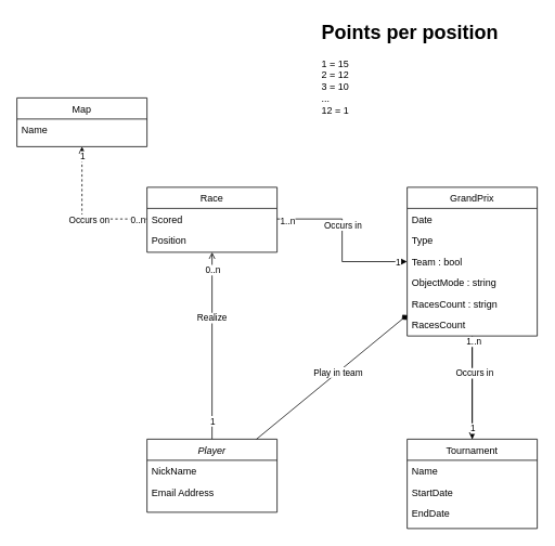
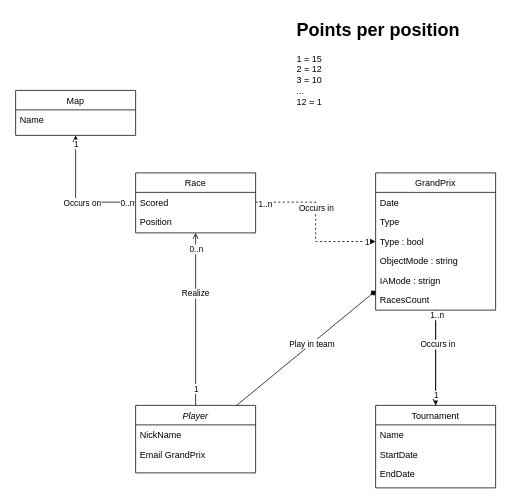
- <mxCell id="30" style="edgeStyle=orthogonalEdgeStyle;rounded=0;orthogonalLoop=1;jettySize=auto;html=1;exitX=0;exitY=0.5;exitDx=0;exitDy=0;dashed=1;" parent="1" source="22" target="28" edge="1"><mxGeometry relative="1" as="geometry" /></mxCell>
+ <mxCell id="30" style="edgeStyle=orthogonalEdgeStyle;rounded=0;orthogonalLoop=1;jettySize=auto;html=1;exitX=0;exitY=0.5;exitDx=0;exitDy=0;" parent="1" source="22" target="28" edge="1"><mxGeometry relative="1" as="geometry" /></mxCell>
- <mxCell id="24" style="edgeStyle=orthogonalEdgeStyle;rounded=0;orthogonalLoop=1;jettySize=auto;html=1;" parent="1" source="22" target="14" edge="1"><mxGeometry relative="1" as="geometry" /></mxCell>
+ <mxCell id="24" style="edgeStyle=orthogonalEdgeStyle;rounded=0;orthogonalLoop=1;jettySize=auto;html=1;dashed=1;" parent="1" source="22" target="14" edge="1"><mxGeometry relative="1" as="geometry" /></mxCell>
- <mxCell id="17" value="Team : bool&#10;" style="text;align=left;verticalAlign=top;spacingLeft=4;spacingRight=4;overflow=hidden;rotatable=0;points=[[0,0.5],[1,0.5]];portConstraint=eastwest;" parent="14" vertex="1"><mxGeometry y="78" width="160" height="26" as="geometry" /></mxCell>
+ <mxCell id="17" value="Type : bool&#10;" style="text;align=left;verticalAlign=top;spacingLeft=4;spacingRight=4;overflow=hidden;rotatable=0;points=[[0,0.5],[1,0.5]];portConstraint=eastwest;" parent="14" vertex="1"><mxGeometry y="78" width="160" height="26" as="geometry" /></mxCell>
- <mxCell id="19" value="RacesCount : strign" style="text;align=left;verticalAlign=top;spacingLeft=4;spacingRight=4;overflow=hidden;rotatable=0;points=[[0,0.5],[1,0.5]];portConstraint=eastwest;" parent="14" vertex="1"><mxGeometry y="130" width="160" height="26" as="geometry" /></mxCell>
+ <mxCell id="19" value="IAMode : strign" style="text;align=left;verticalAlign=top;spacingLeft=4;spacingRight=4;overflow=hidden;rotatable=0;points=[[0,0.5],[1,0.5]];portConstraint=eastwest;" parent="14" vertex="1"><mxGeometry y="130" width="160" height="26" as="geometry" /></mxCell>
- <mxCell id="9" value="Email Address" style="text;align=left;verticalAlign=top;spacingLeft=4;spacingRight=4;overflow=hidden;rotatable=0;points=[[0,0.5],[1,0.5]];portConstraint=eastwest;rounded=0;shadow=0;html=0;" parent="7" vertex="1"><mxGeometry y="52" width="160" height="26" as="geometry" /></mxCell>
+ <mxCell id="9" value="Email GrandPrix" style="text;align=left;verticalAlign=top;spacingLeft=4;spacingRight=4;overflow=hidden;rotatable=0;points=[[0,0.5],[1,0.5]];portConstraint=eastwest;rounded=0;shadow=0;html=0;" parent="7" vertex="1"><mxGeometry y="52" width="160" height="26" as="geometry" /></mxCell>
